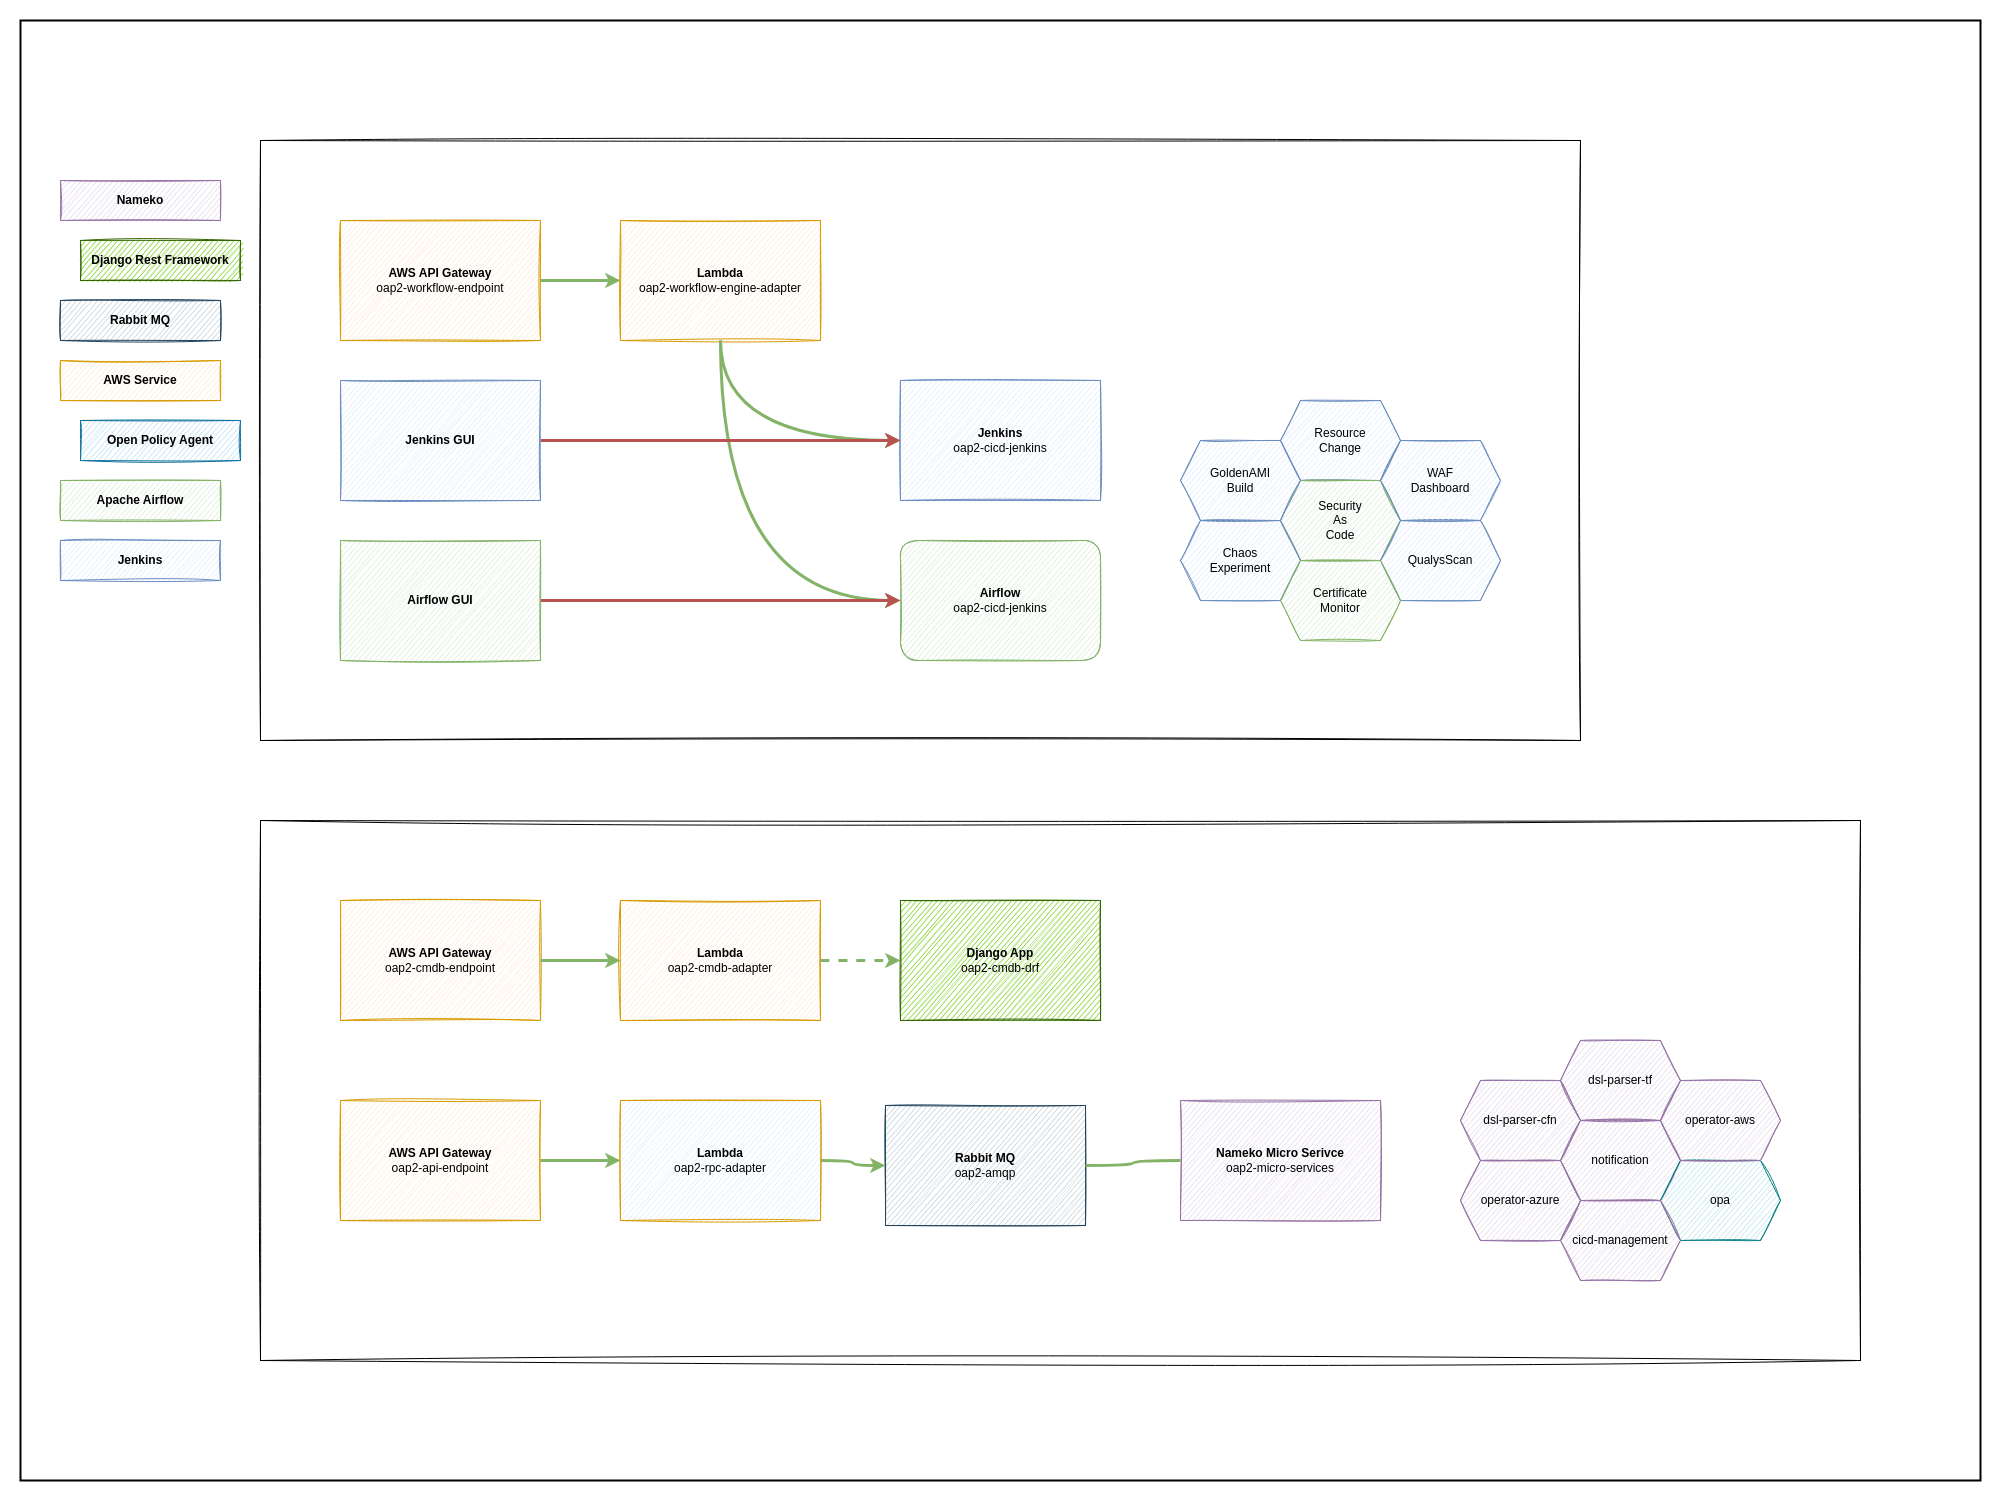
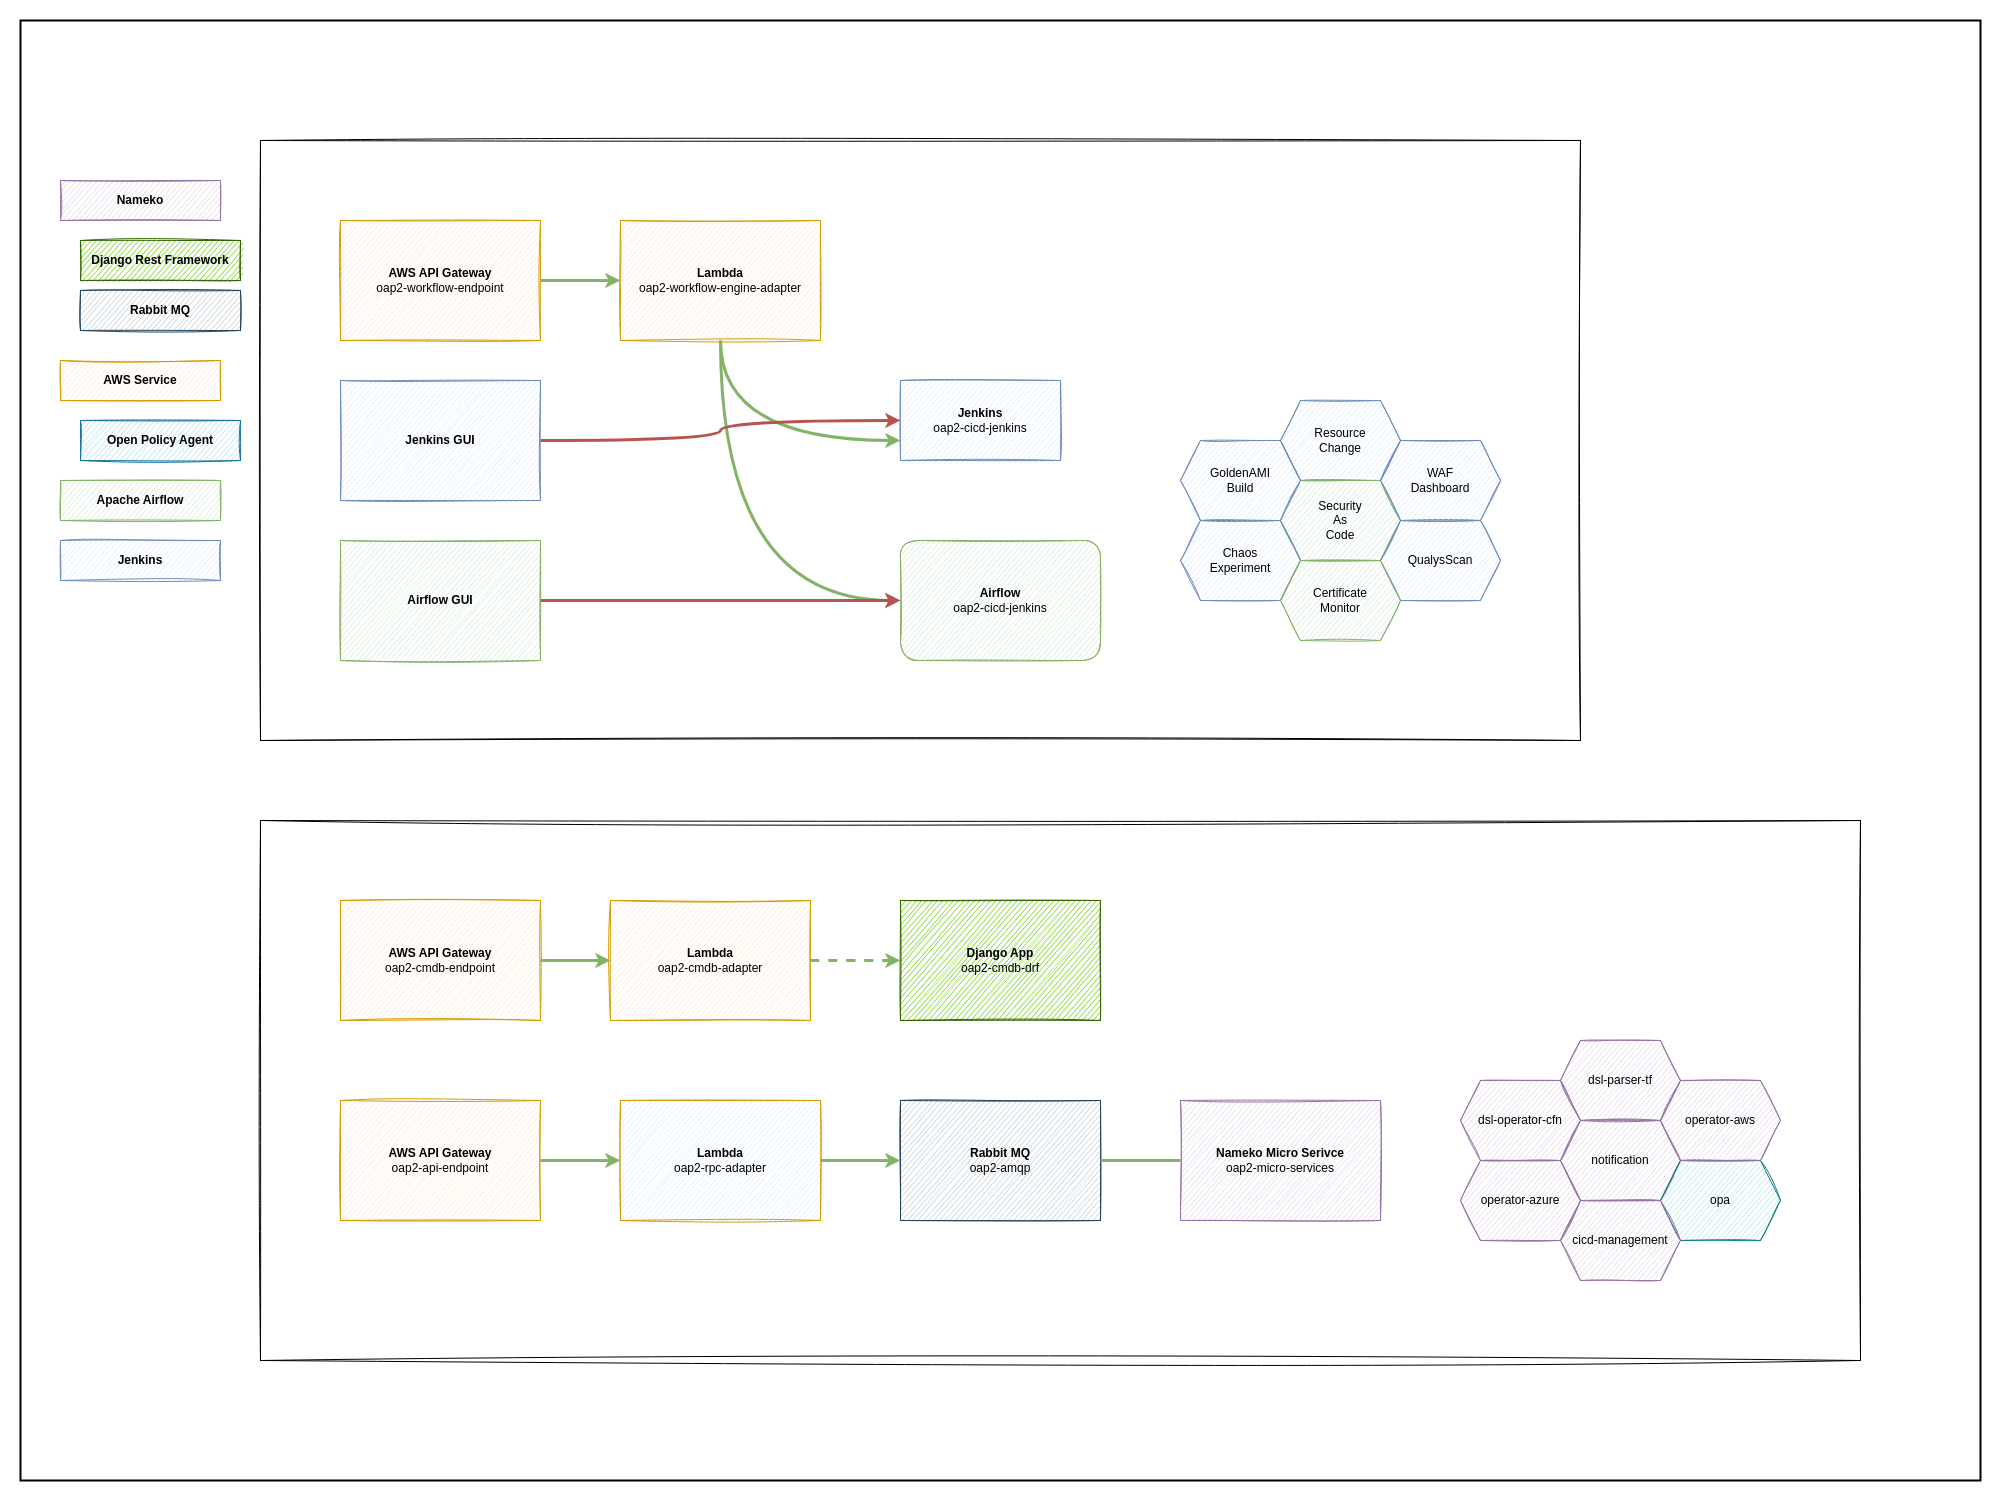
- <mxCell id="44" value="&lt;b&gt;Rabbit MQ&lt;/b&gt;" style="rounded=0;whiteSpace=wrap;html=1;sketch=1;fillColor=#bac8d3;strokeColor=#23445d;" parent="1" vertex="1"><mxGeometry x="60" y="300" width="160" height="40" as="geometry" /></mxCell>
+ <mxCell id="44" value="&lt;b&gt;Rabbit MQ&lt;/b&gt;" style="rounded=0;whiteSpace=wrap;html=1;sketch=1;fillColor=#bac8d3;strokeColor=#23445d;" parent="1" vertex="1"><mxGeometry x="80" y="290" width="160" height="40" as="geometry" /></mxCell>
- <mxCell id="14" value="&lt;b&gt;Jenkins&lt;br&gt;&lt;/b&gt;oap2-cicd-jenkins" style="rounded=0;whiteSpace=wrap;html=1;sketch=1;fillColor=#dae8fc;strokeColor=#6c8ebf;" parent="1" vertex="1"><mxGeometry x="900" y="380" width="200" height="120" as="geometry" /></mxCell>
+ <mxCell id="14" value="&lt;b&gt;Jenkins&lt;br&gt;&lt;/b&gt;oap2-cicd-jenkins" style="rounded=0;whiteSpace=wrap;html=1;sketch=1;fillColor=#dae8fc;strokeColor=#6c8ebf;" parent="1" vertex="1"><mxGeometry x="900" y="380" width="160" height="80" as="geometry" /></mxCell>
- <mxCell id="24" value="&lt;b&gt;Lambda&lt;/b&gt;&lt;br&gt;oap2-cmdb-adapter" style="rounded=0;whiteSpace=wrap;html=1;sketch=1;fillColor=#ffe6cc;strokeColor=#d79b00;" parent="1" vertex="1"><mxGeometry x="620" y="900" width="200" height="120" as="geometry" /></mxCell>
+ <mxCell id="24" value="&lt;b&gt;Lambda&lt;/b&gt;&lt;br&gt;oap2-cmdb-adapter" style="rounded=0;whiteSpace=wrap;html=1;sketch=1;fillColor=#ffe6cc;strokeColor=#d79b00;" parent="1" vertex="1"><mxGeometry x="610" y="900" width="200" height="120" as="geometry" /></mxCell>
- <mxCell id="37" value="dsl-parser-cfn" style="shape=hexagon;perimeter=hexagonPerimeter2;whiteSpace=wrap;html=1;fixedSize=1;sketch=1;fillColor=#e1d5e7;strokeColor=#9673a6;" parent="1" vertex="1"><mxGeometry x="1460" y="1080" width="120" height="80" as="geometry" /></mxCell>
+ <mxCell id="37" value="dsl-operator-cfn" style="shape=hexagon;perimeter=hexagonPerimeter2;whiteSpace=wrap;html=1;fixedSize=1;sketch=1;fillColor=#e1d5e7;strokeColor=#9673a6;" parent="1" vertex="1"><mxGeometry x="1460" y="1080" width="120" height="80" as="geometry" /></mxCell>
- <mxCell id="28" value="&lt;b&gt;Rabbit MQ&lt;/b&gt;&lt;br&gt;oap2-amqp" style="rounded=0;whiteSpace=wrap;html=1;sketch=1;fillColor=#bac8d3;strokeColor=#23445d;" parent="1" vertex="1"><mxGeometry x="885" y="1105" width="200" height="120" as="geometry" /></mxCell>
+ <mxCell id="28" value="&lt;b&gt;Rabbit MQ&lt;/b&gt;&lt;br&gt;oap2-amqp" style="rounded=0;whiteSpace=wrap;html=1;sketch=1;fillColor=#bac8d3;strokeColor=#23445d;" parent="1" vertex="1"><mxGeometry x="900" y="1100" width="200" height="120" as="geometry" /></mxCell>
